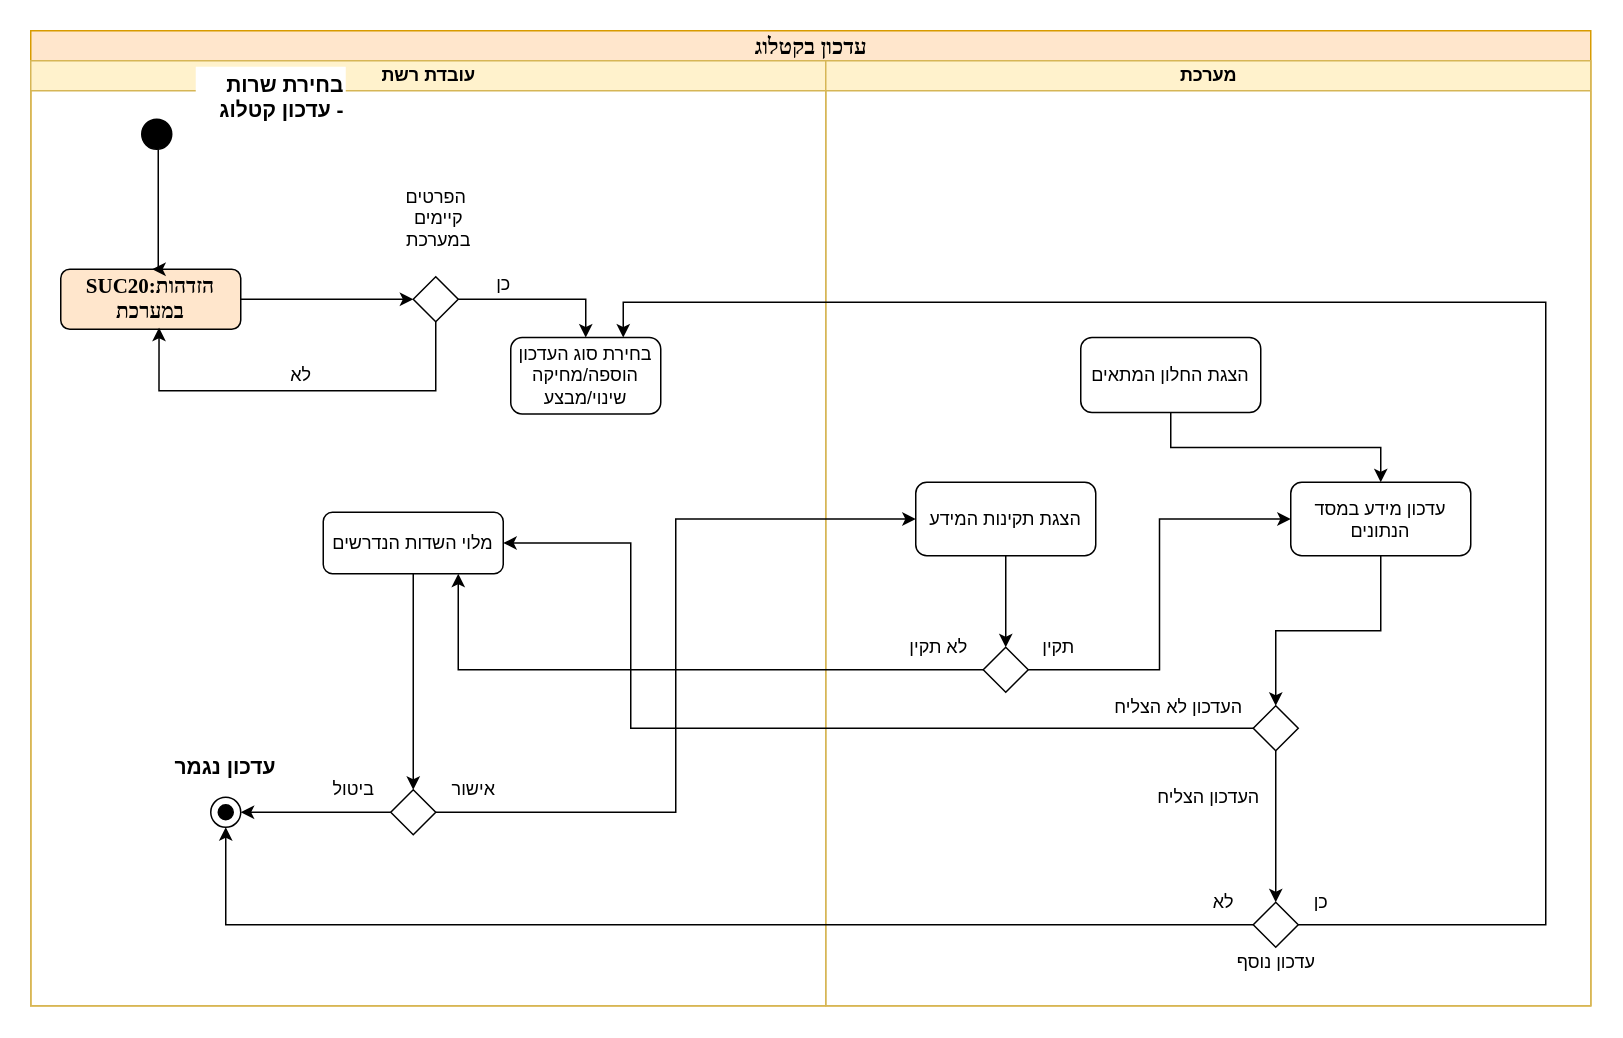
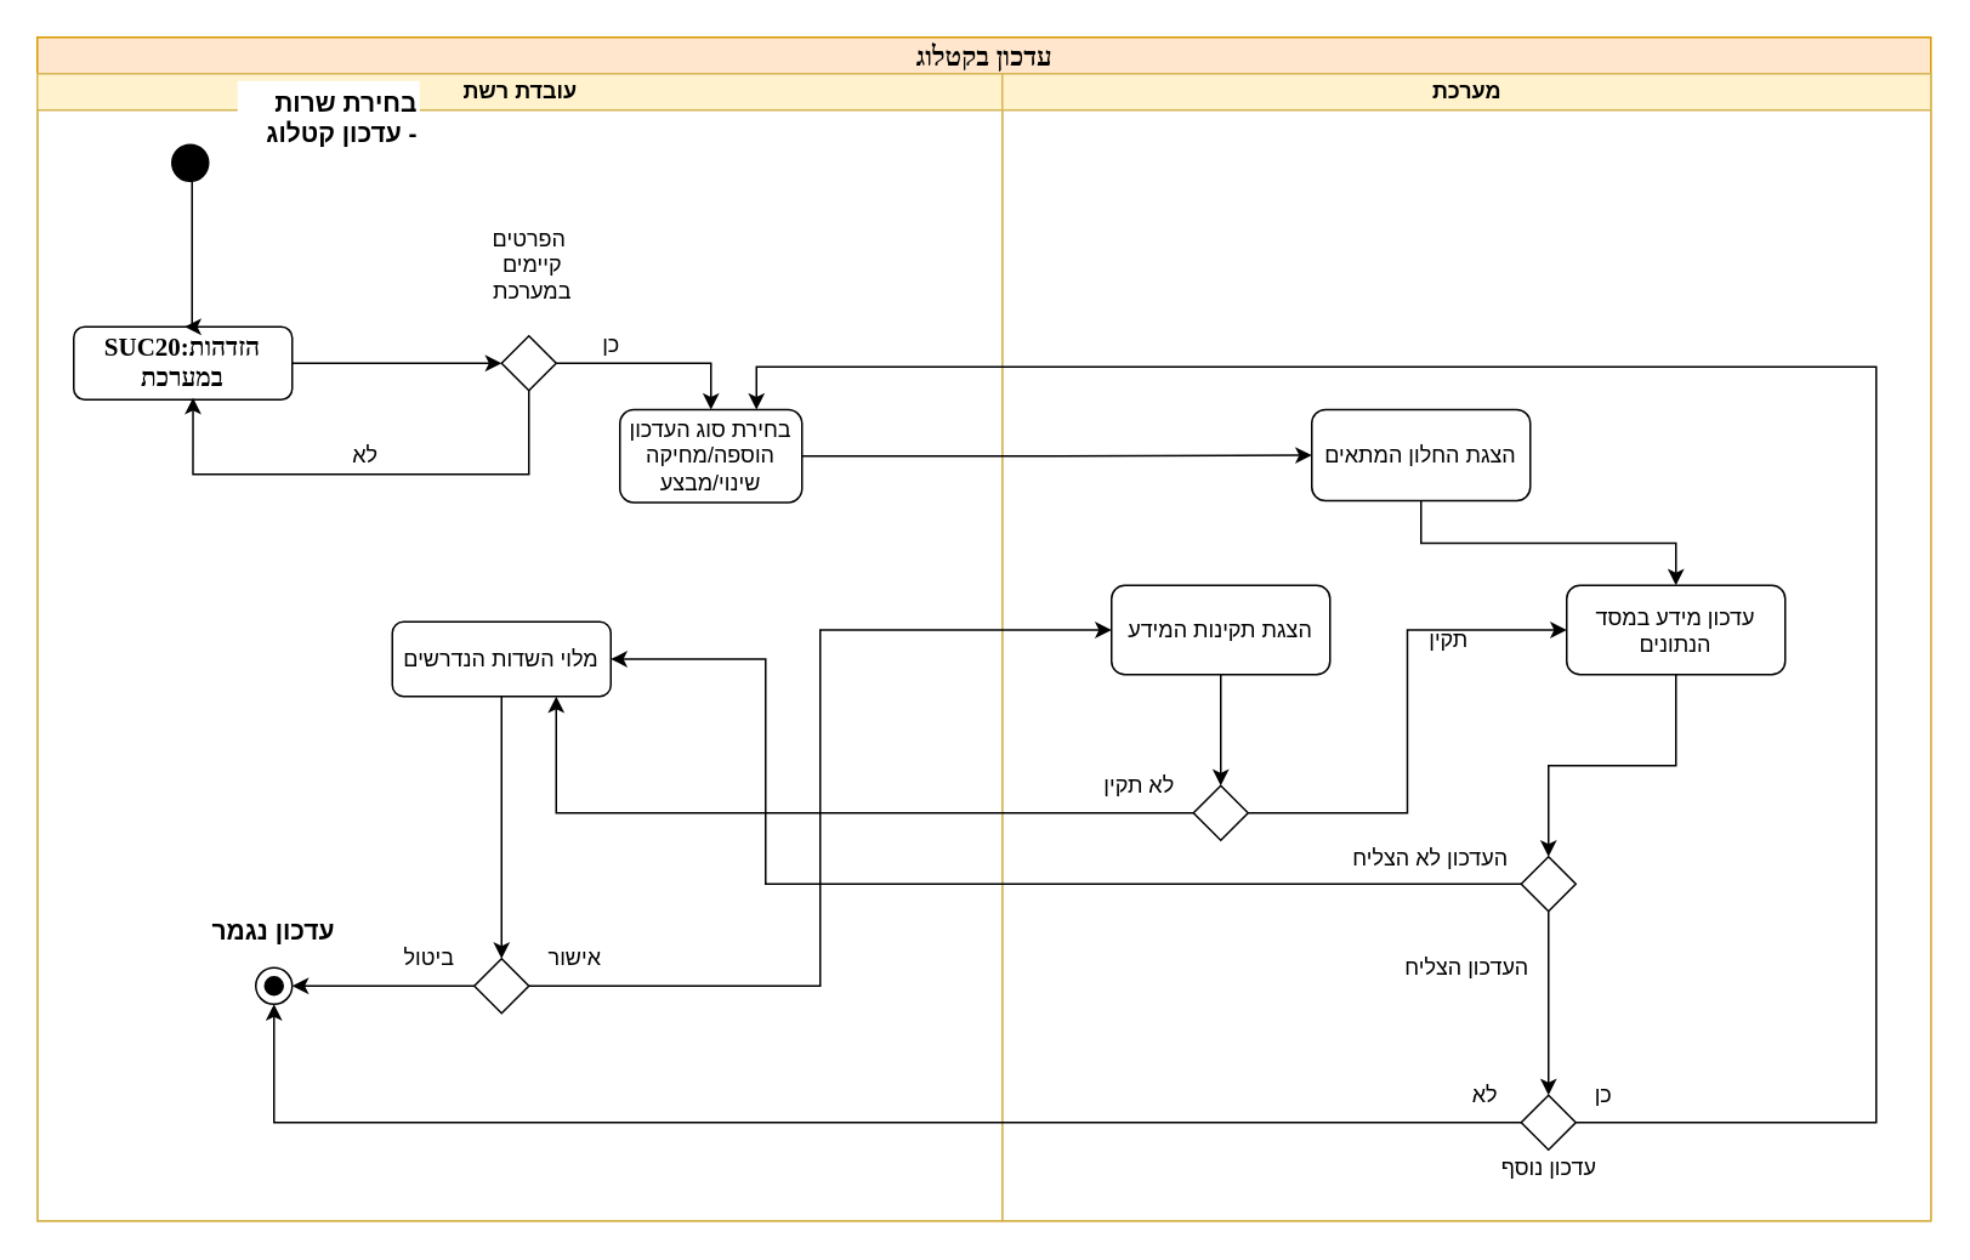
- <mxCell id="5" value="&lt;font style=&quot;font-size: 14px&quot;&gt;&lt;b&gt;SUC20:הזדהות במערכת&lt;/b&gt;&lt;/font&gt;" style="rounded=1;whiteSpace=wrap;html=1;shadow=0;labelBackgroundColor=none;strokeWidth=1;fontFamily=Verdana;fontSize=8;align=center;fillColor=#ffe6cc;" parent="3" vertex="1"><mxGeometry x="20" y="139" width="120" height="40" as="geometry" /></mxCell>
+ <mxCell id="5" value="&lt;font style=&quot;font-size: 14px&quot;&gt;&lt;b&gt;SUC20:הזדהות במערכת&lt;/b&gt;&lt;/font&gt;" style="rounded=1;whiteSpace=wrap;html=1;shadow=0;labelBackgroundColor=none;strokeWidth=1;fontFamily=Verdana;fontSize=8;align=center;" parent="3" vertex="1"><mxGeometry x="20" y="139" width="120" height="40" as="geometry" /></mxCell>
+ <mxCell id="43" style="edgeStyle=orthogonalEdgeStyle;rounded=0;orthogonalLoop=1;jettySize=auto;html=1;exitX=1;exitY=0.5;exitDx=0;exitDy=0;entryX=0;entryY=0.5;entryDx=0;entryDy=0;" parent="2" source="22" target="28" edge="1"><mxGeometry relative="1" as="geometry" /></mxCell>
- <mxCell id="42" value="תקין" style="text;html=1;align=center;verticalAlign=middle;resizable=0;points=[];autosize=1;strokeColor=none;fillColor=none;" parent="25" vertex="1"><mxGeometry x="135" y="381" width="40" height="20" as="geometry" /></mxCell>
+ <mxCell id="42" value="תקין" style="text;html=1;align=center;verticalAlign=middle;resizable=0;points=[];autosize=1;strokeColor=none;fillColor=none;" parent="25" vertex="1"><mxGeometry x="225" y="301" width="40" height="20" as="geometry" /></mxCell>
